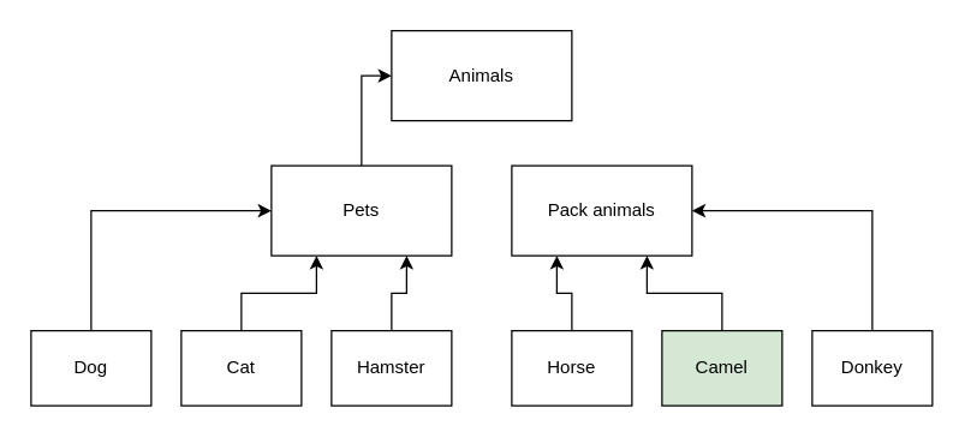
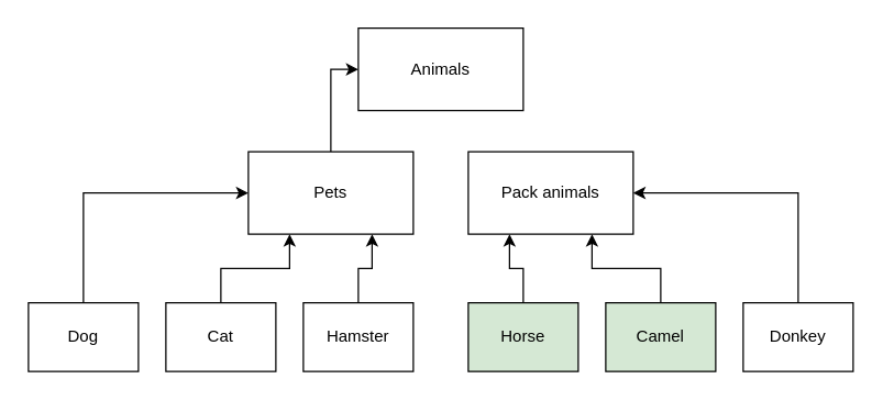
- <mxCell id="13" value="Horse" style="rounded=0;whiteSpace=wrap;html=1;" vertex="1" parent="1"><mxGeometry x="340" y="220" width="80" height="50" as="geometry" /></mxCell>
+ <mxCell id="13" value="Horse" style="rounded=0;whiteSpace=wrap;html=1;fillColor=#d5e8d4;" vertex="1" parent="1"><mxGeometry x="340" y="220" width="80" height="50" as="geometry" /></mxCell>
